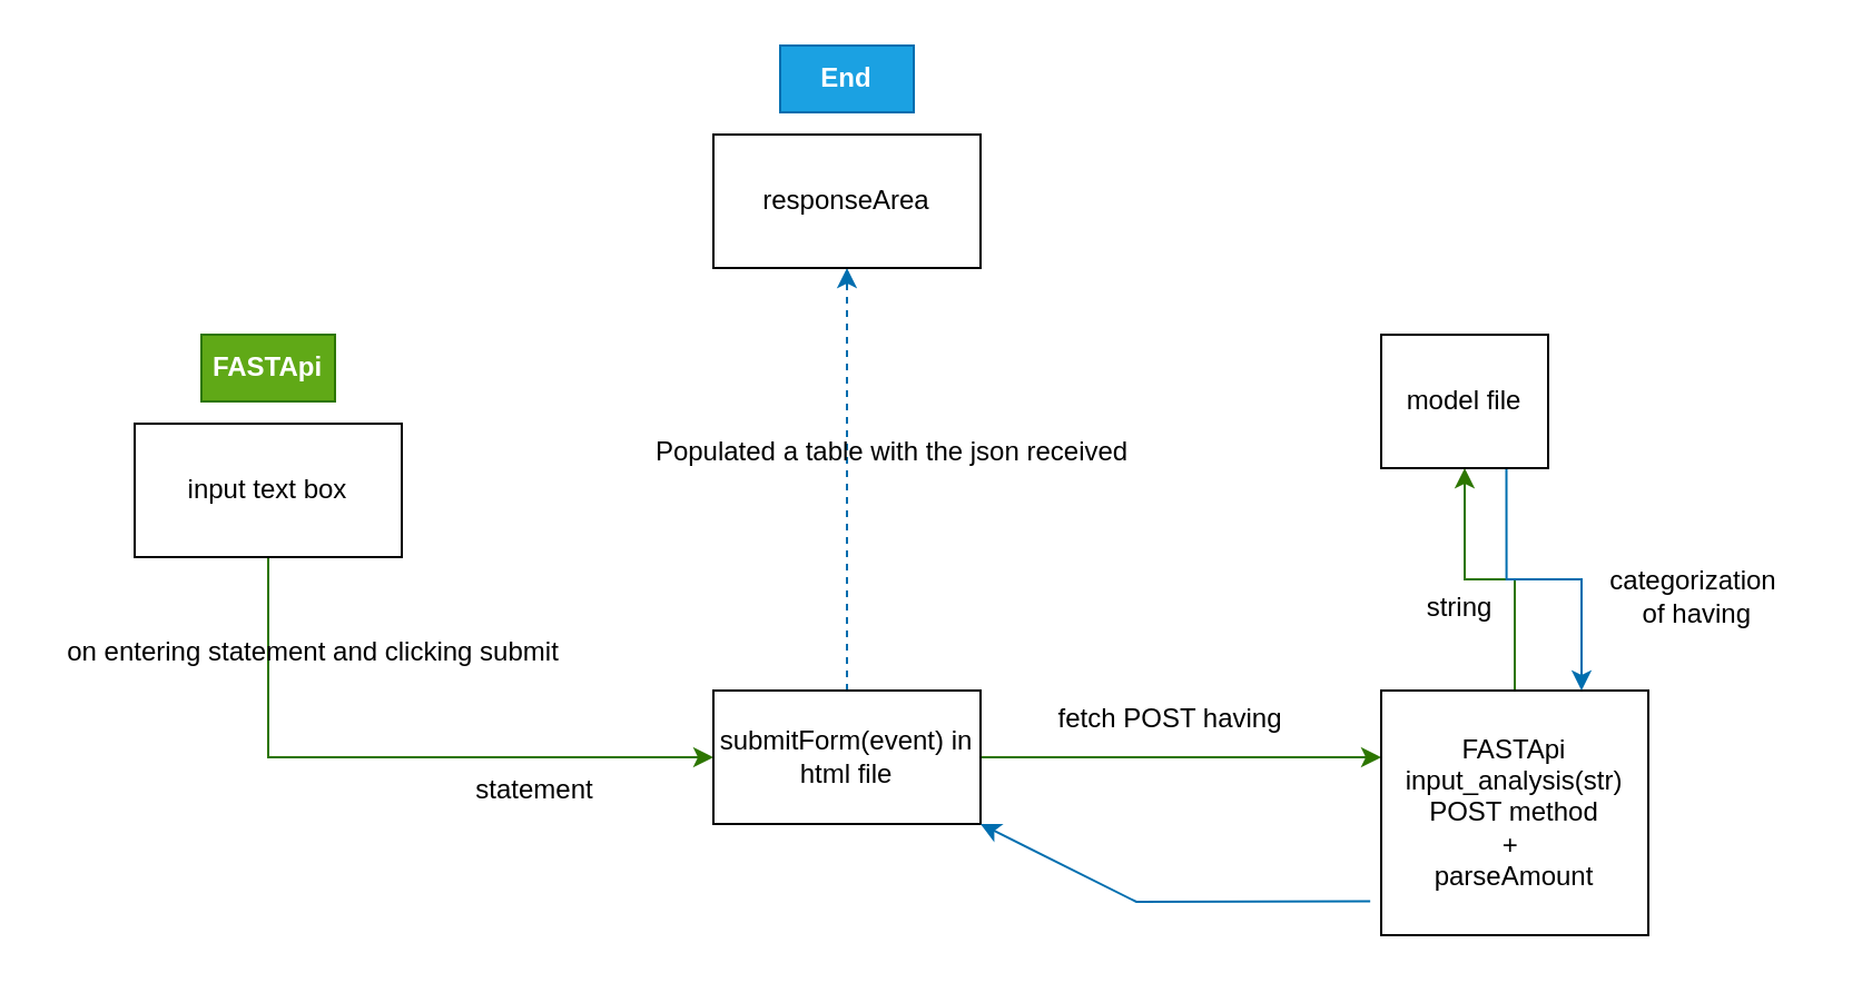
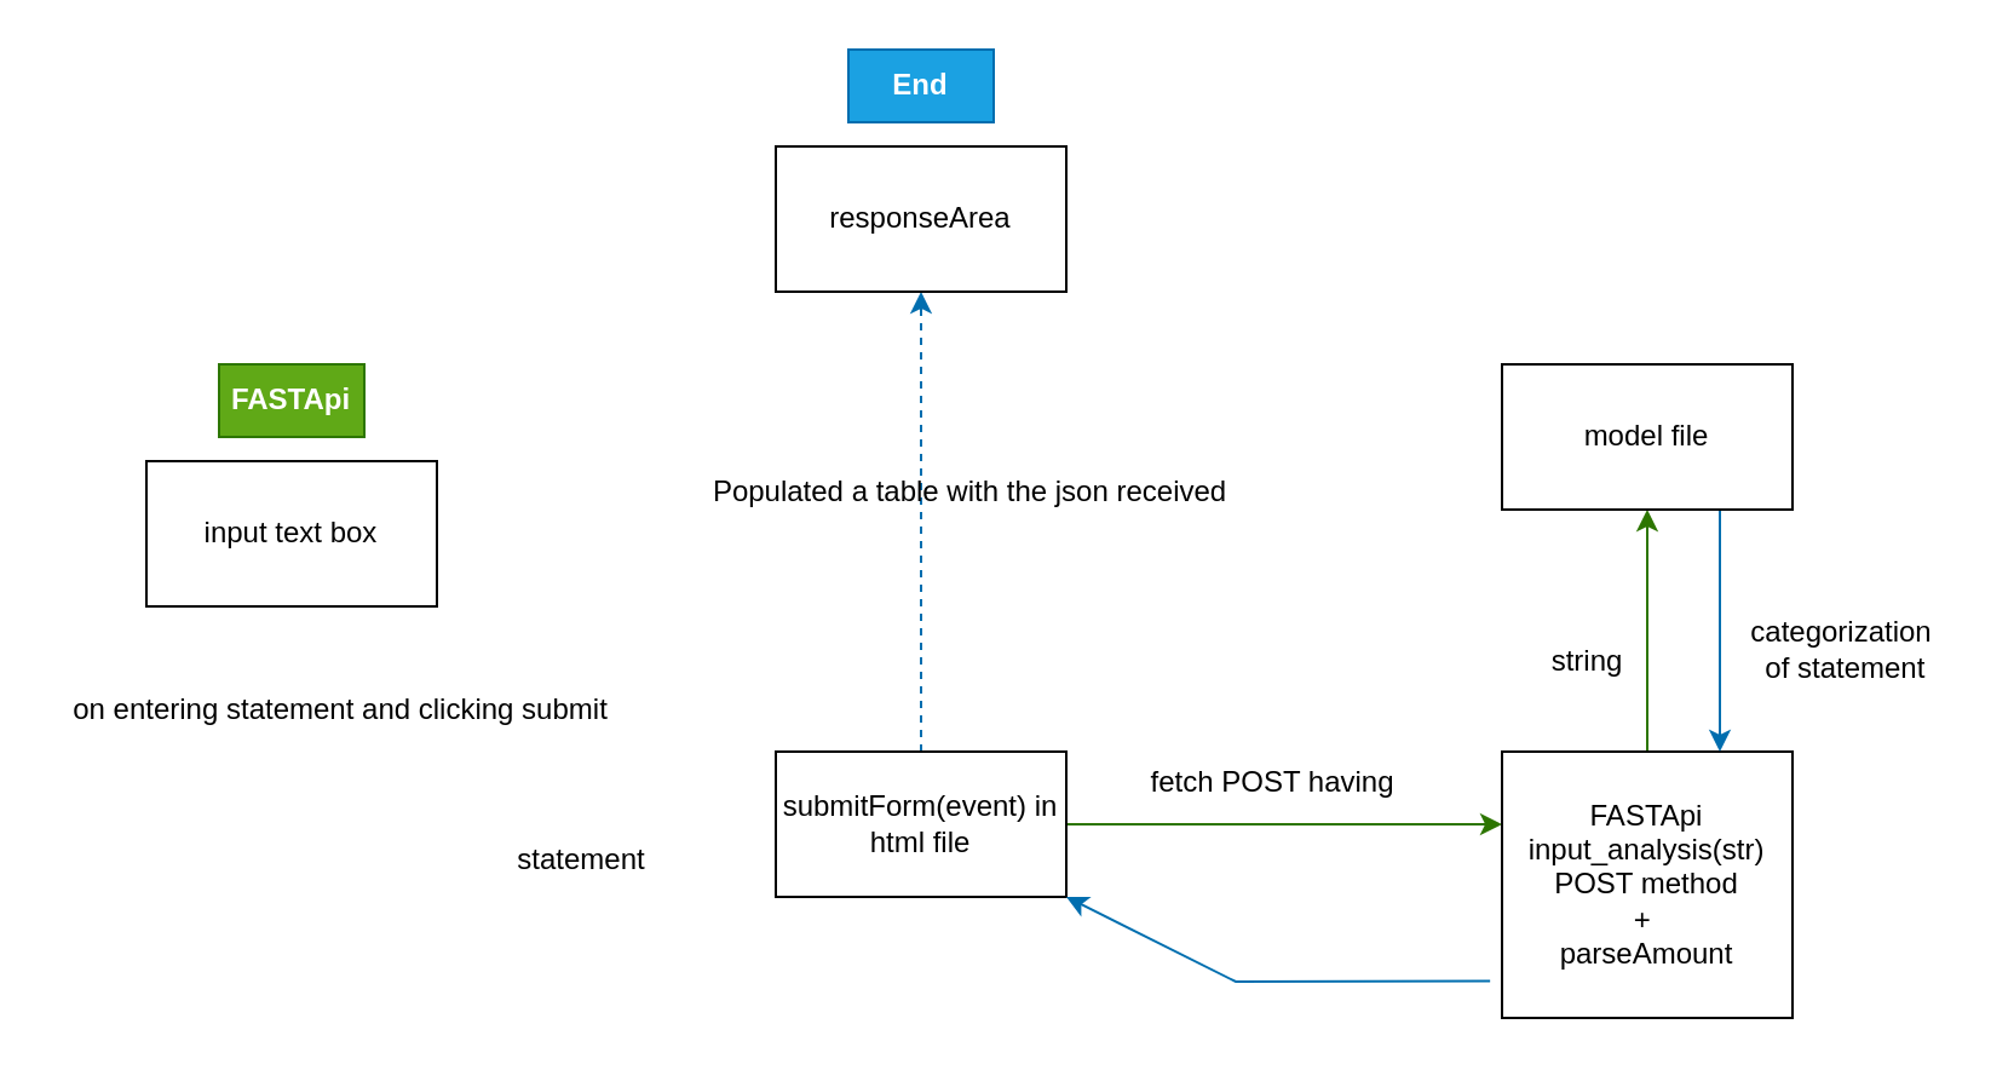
- <mxCell id="13" value="model file" style="whiteSpace=wrap;html=1;rounded=0;" vertex="1" parent="1"><mxGeometry x="620" y="150" width="75" height="60" as="geometry" /></mxCell>
+ <mxCell id="13" value="model file" style="whiteSpace=wrap;html=1;rounded=0;" vertex="1" parent="1"><mxGeometry x="620" y="150" width="120" height="60" as="geometry" /></mxCell>
- <mxCell id="15" value="categorization&lt;br&gt;&amp;nbsp;of having" style="text;html=1;align=center;verticalAlign=middle;resizable=0;points=[];autosize=1;strokeColor=none;fillColor=none;" vertex="1" parent="1"><mxGeometry x="710" y="248" width="100" height="40" as="geometry" /></mxCell>
+ <mxCell id="15" value="categorization&lt;br&gt;&amp;nbsp;of statement" style="text;html=1;align=center;verticalAlign=middle;resizable=0;points=[];autosize=1;strokeColor=none;fillColor=none;" vertex="1" parent="1"><mxGeometry x="710" y="248" width="100" height="40" as="geometry" /></mxCell>
- <mxCell id="2" style="edgeStyle=orthogonalEdgeStyle;rounded=0;orthogonalLoop=1;jettySize=auto;html=1;entryX=0;entryY=0.5;entryDx=0;entryDy=0;exitX=0.5;exitY=1;exitDx=0;exitDy=0;fillColor=#60a917;strokeColor=#2D7600;" edge="1" parent="1" source="3" target="6"><mxGeometry relative="1" as="geometry" /></mxCell>
